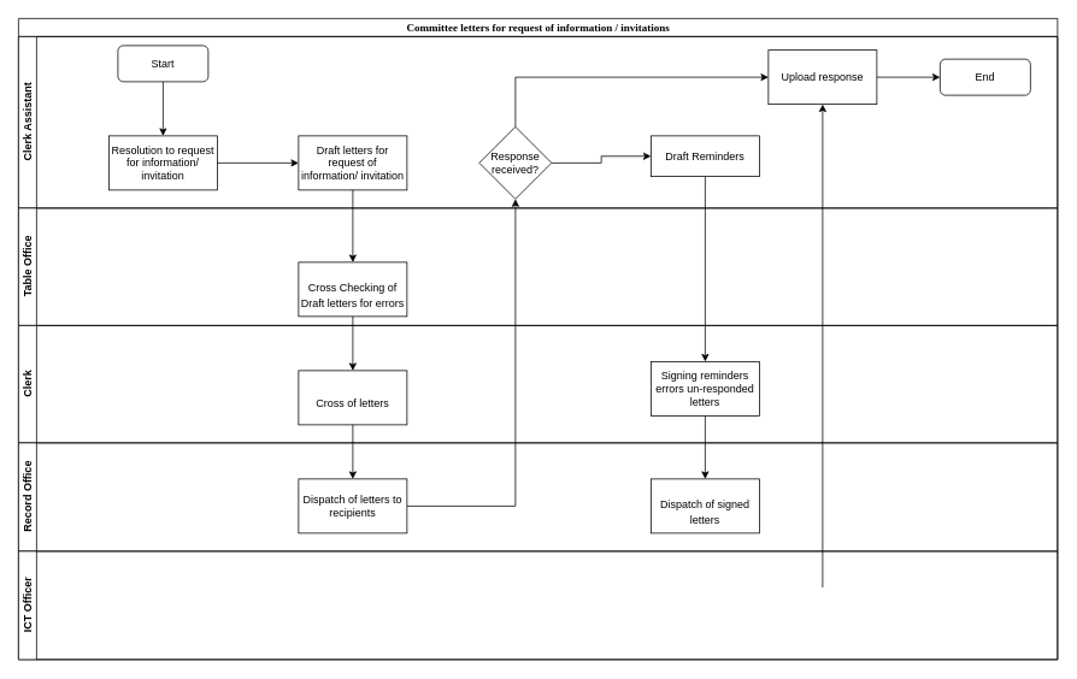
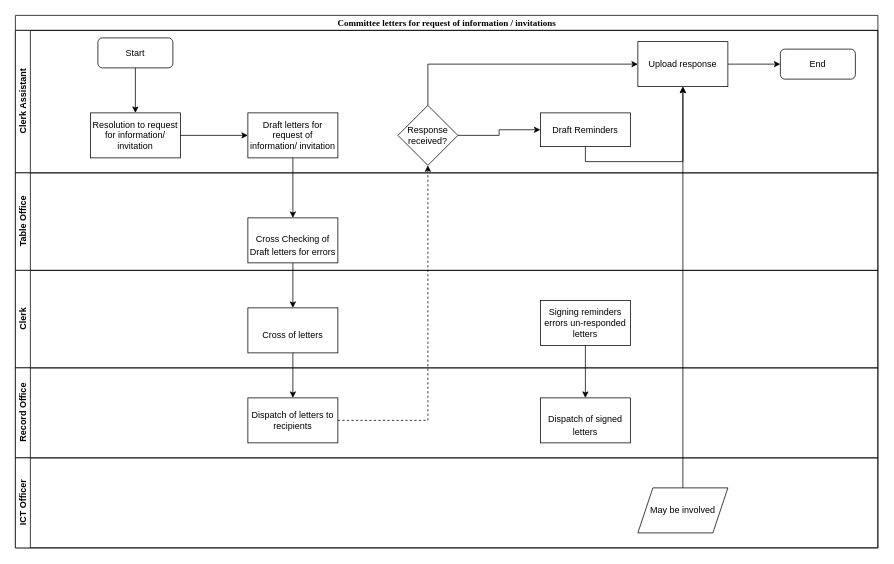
- <mxCell id="31" value="" style="edgeStyle=orthogonalEdgeStyle;rounded=0;orthogonalLoop=1;jettySize=auto;html=1;exitX=0.5;exitY=1;exitDx=0;exitDy=0;" edge="1" parent="2" source="15" target="20"><mxGeometry relative="1" as="geometry"><mxPoint x="820" y="160" as="sourcePoint" /><mxPoint x="870" y="60" as="targetPoint" /></mxGeometry></mxCell>
+ <mxCell id="31" value="" style="edgeStyle=orthogonalEdgeStyle;rounded=0;orthogonalLoop=1;jettySize=auto;html=1;exitX=0.5;exitY=1;exitDx=0;exitDy=0;" edge="1" parent="2" source="15" target="5"><mxGeometry relative="1" as="geometry"><mxPoint x="820" y="160" as="sourcePoint" /><mxPoint x="870" y="60" as="targetPoint" /></mxGeometry></mxCell>
- <mxCell id="29" value="" style="edgeStyle=orthogonalEdgeStyle;rounded=0;orthogonalLoop=1;jettySize=auto;html=1;" edge="1" parent="2" source="23" target="8"><mxGeometry relative="1" as="geometry" /></mxCell>
+ <mxCell id="29" value="" style="edgeStyle=orthogonalEdgeStyle;rounded=0;orthogonalLoop=1;jettySize=auto;html=1;dashed=1;" edge="1" parent="2" source="23" target="8"><mxGeometry relative="1" as="geometry" /></mxCell>
+ <mxCell id="25" value="May be involved" style="shape=parallelogram;perimeter=parallelogramPerimeter;whiteSpace=wrap;html=1;fixedSize=1;" vertex="1" parent="24"><mxGeometry x="830" y="40" width="120" height="60" as="geometry" /></mxCell>
